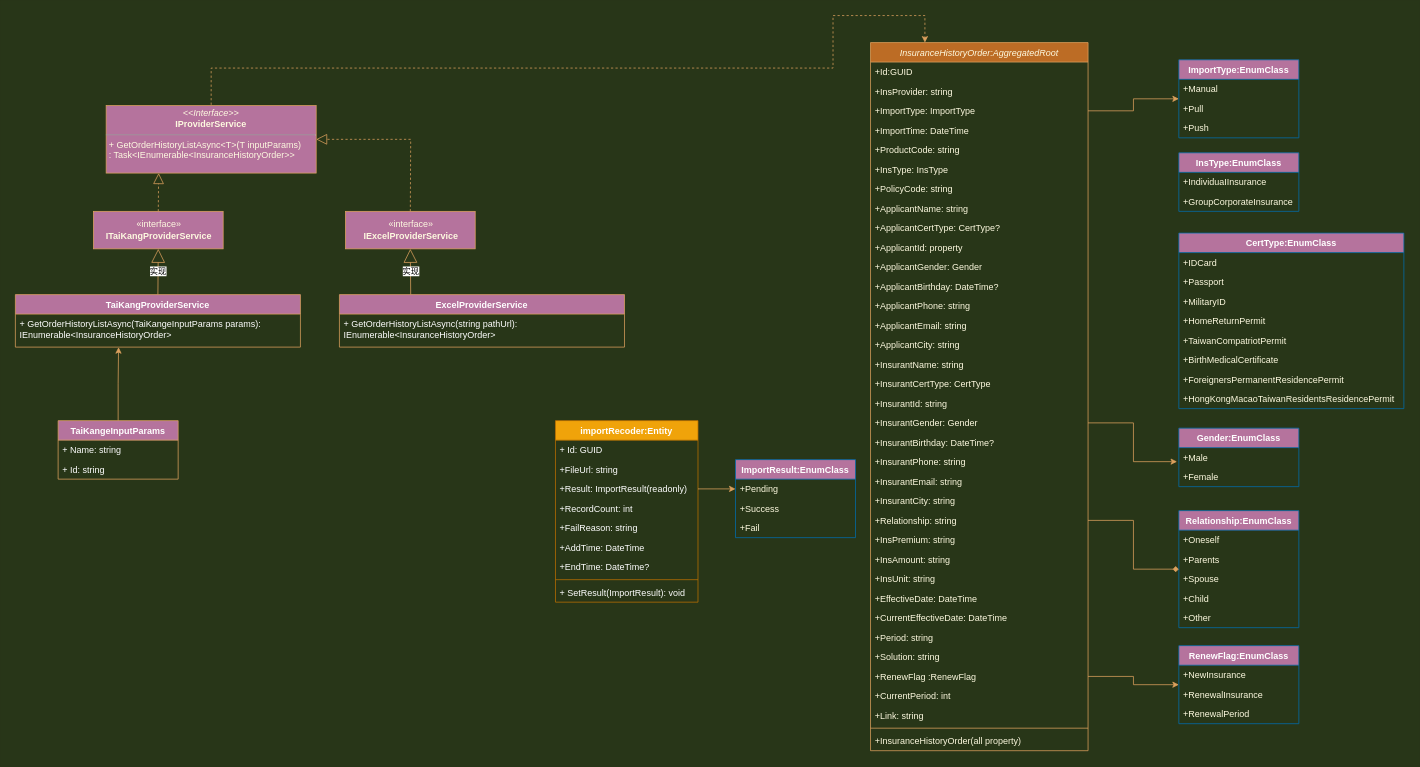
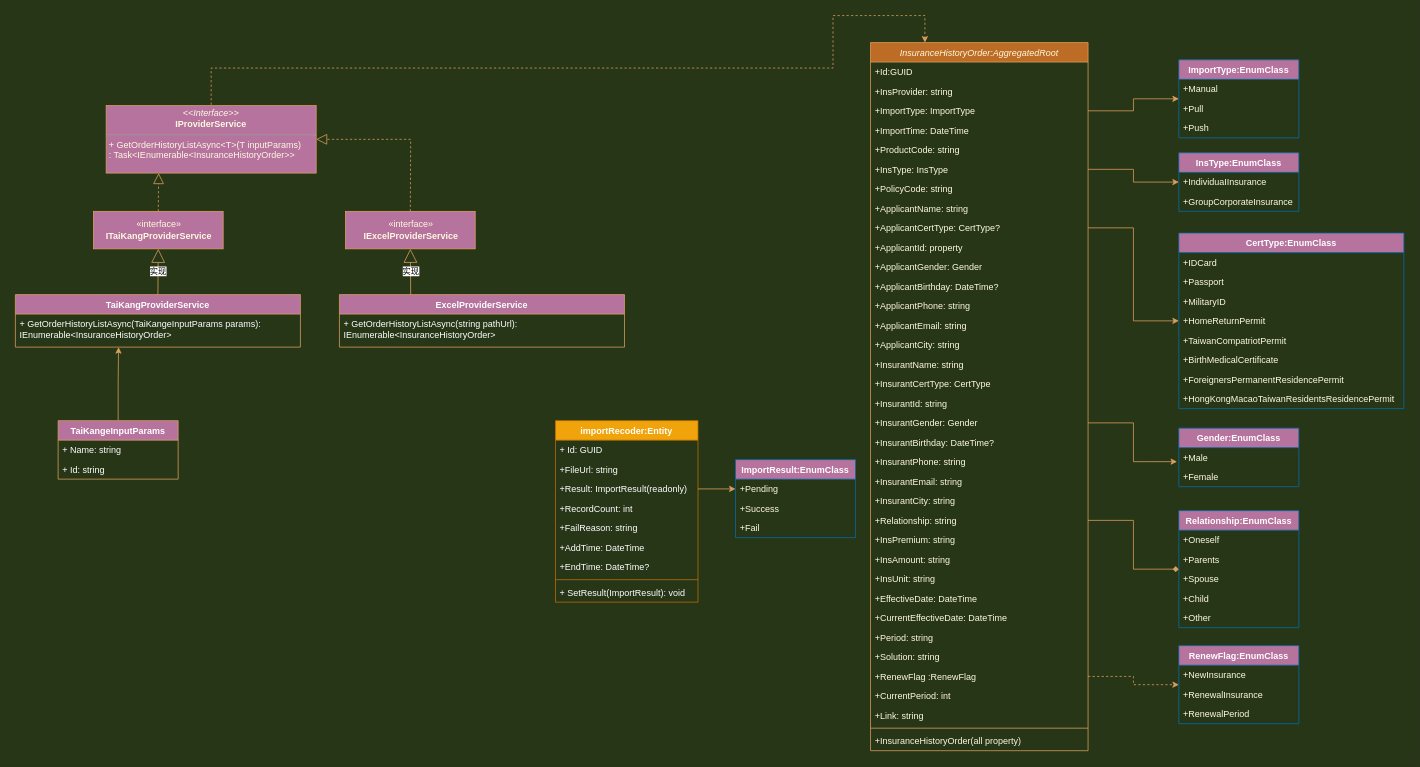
+ <mxCell id="54" style="edgeStyle=orthogonalEdgeStyle;rounded=0;orthogonalLoop=1;jettySize=auto;html=1;exitX=1;exitY=0.5;exitDx=0;exitDy=0;entryX=0;entryY=0.5;entryDx=0;entryDy=0;strokeColor=#DDA15E;fontColor=#FEFAE0;fillColor=#BC6C25;" edge="1" parent="1" source="8" target="52"><mxGeometry relative="1" as="geometry" /></mxCell>
+ <mxCell id="89" style="edgeStyle=orthogonalEdgeStyle;rounded=0;orthogonalLoop=1;jettySize=auto;html=1;exitX=1;exitY=0.5;exitDx=0;exitDy=0;entryX=0;entryY=0.5;entryDx=0;entryDy=0;strokeColor=#DDA15E;fontColor=#FFFFFF;fillColor=#BC6C25;" edge="1" parent="1" source="11" target="59"><mxGeometry relative="1" as="geometry" /></mxCell>
- <mxCell id="71" style="edgeStyle=orthogonalEdgeStyle;rounded=0;orthogonalLoop=1;jettySize=auto;html=1;exitX=1;exitY=0.5;exitDx=0;exitDy=0;entryX=0;entryY=0.5;entryDx=0;entryDy=0;strokeColor=#DDA15E;fontColor=#FEFAE0;fillColor=#BC6C25;" edge="1" parent="1" source="34" target="67"><mxGeometry relative="1" as="geometry" /></mxCell>
+ <mxCell id="71" style="edgeStyle=orthogonalEdgeStyle;rounded=0;orthogonalLoop=1;jettySize=auto;html=1;exitX=1;exitY=0.5;exitDx=0;exitDy=0;entryX=0;entryY=0.5;entryDx=0;entryDy=0;strokeColor=#DDA15E;fontColor=#FEFAE0;fillColor=#BC6C25;dashed=1;" edge="1" parent="1" source="34" target="67"><mxGeometry relative="1" as="geometry" /></mxCell>
